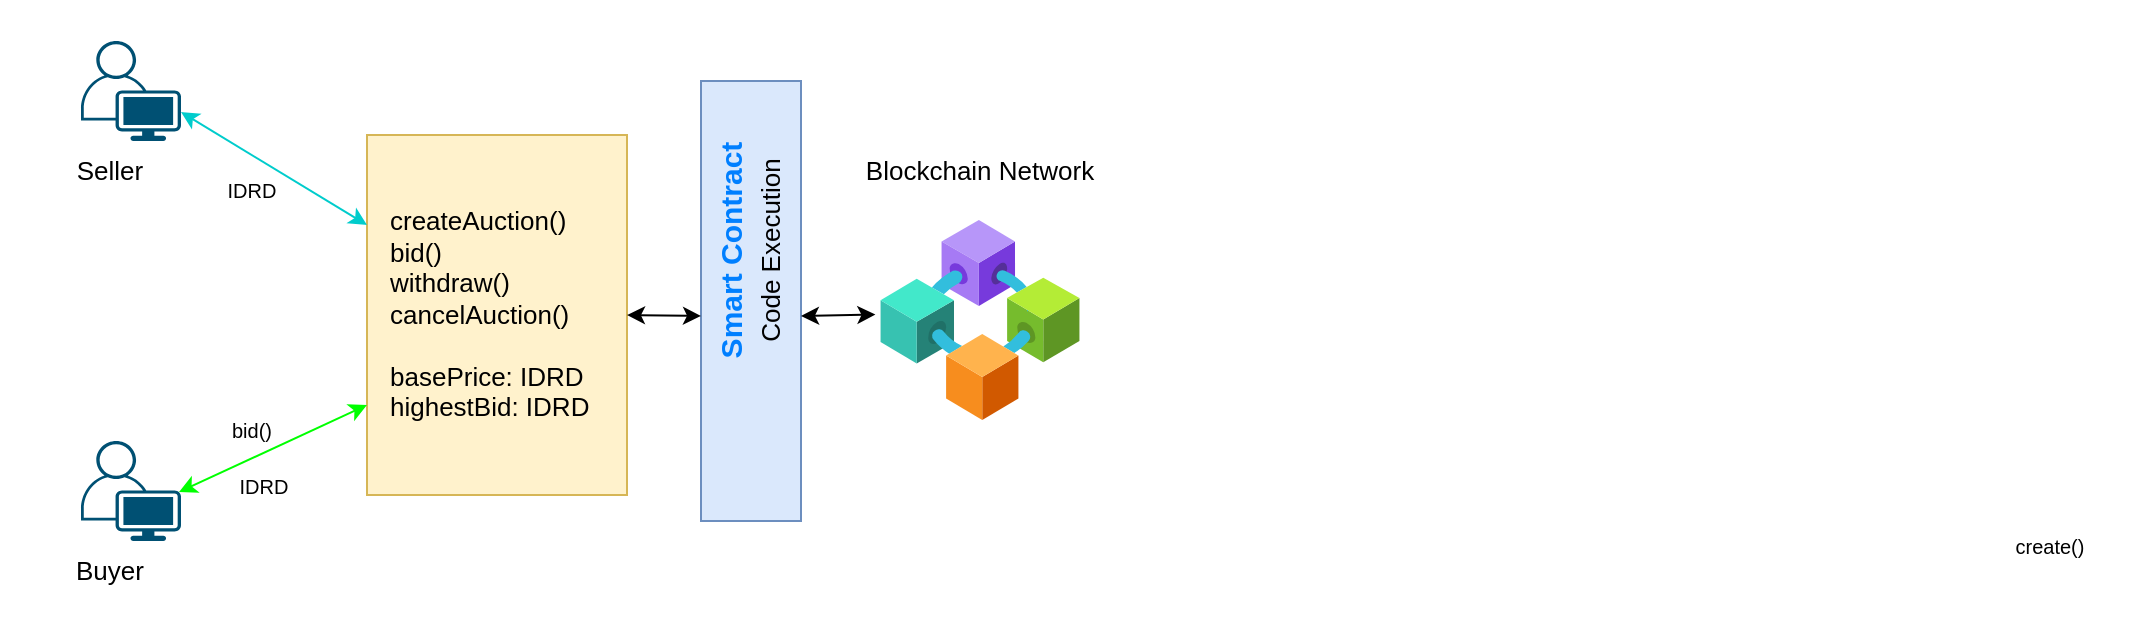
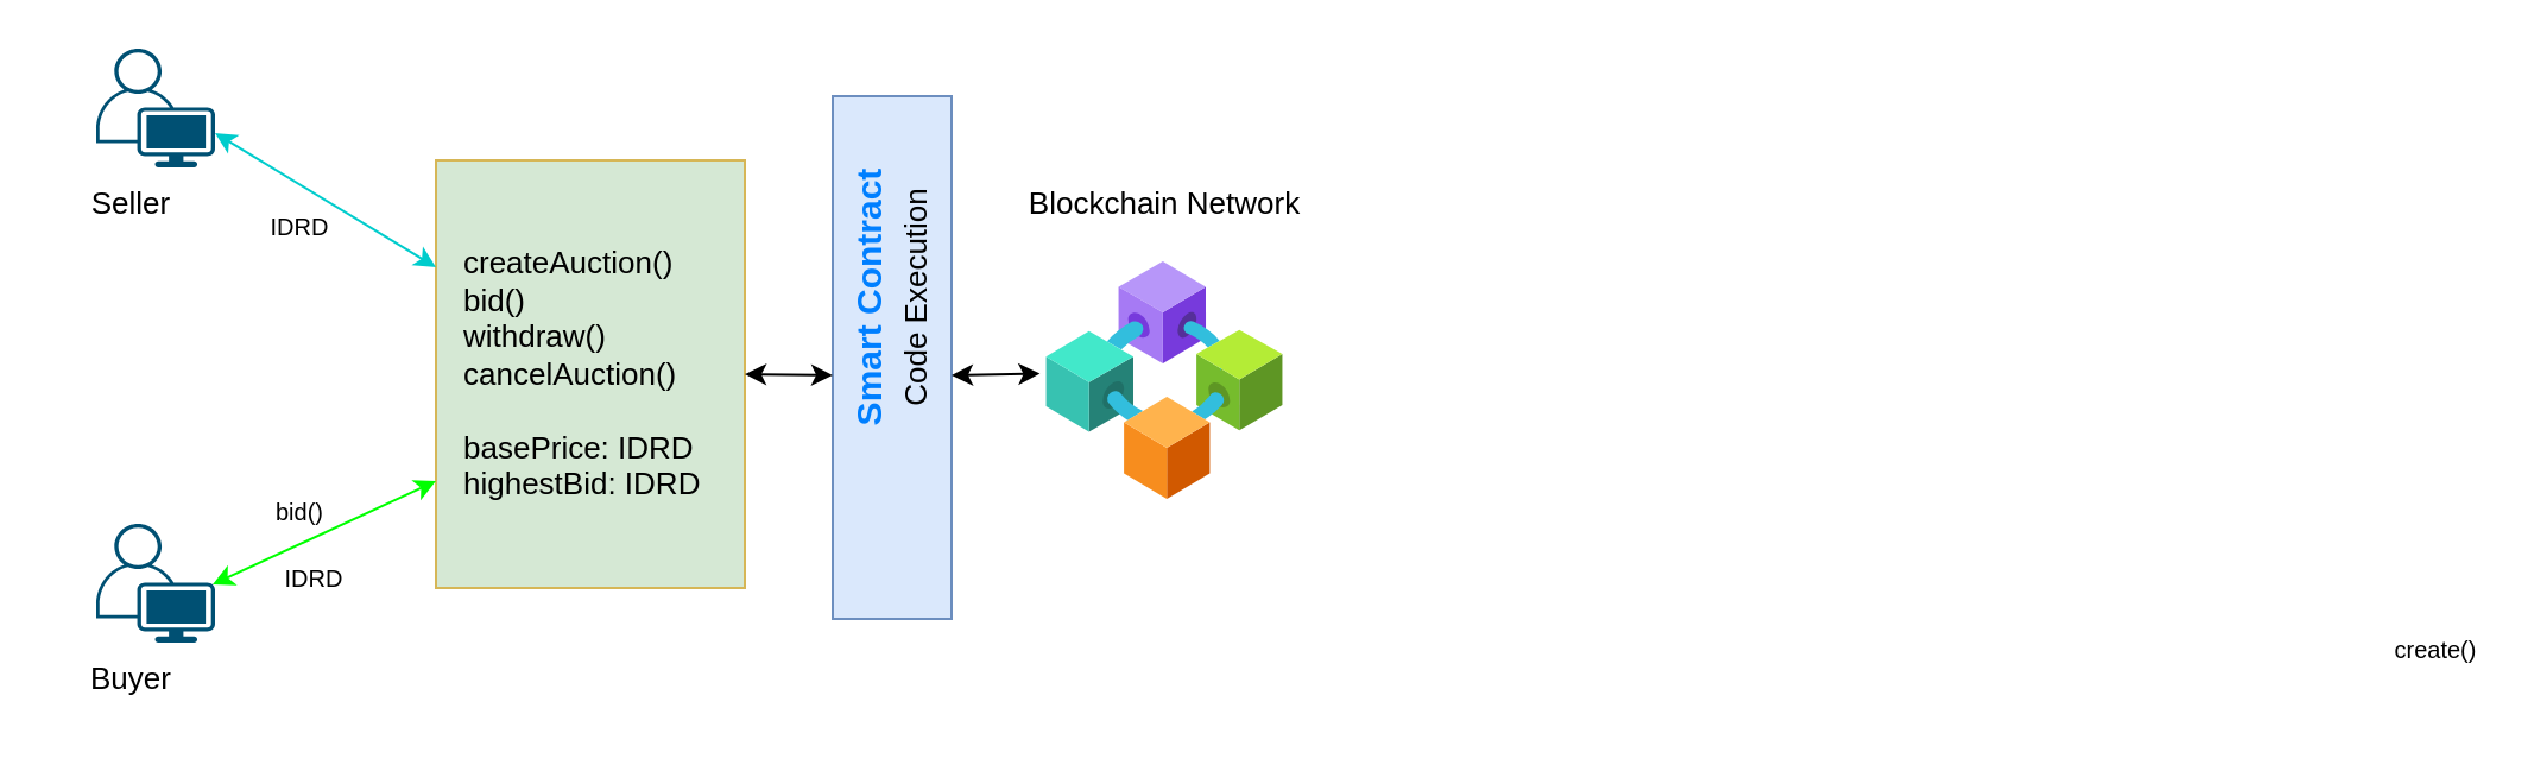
- <mxCell id="13" value="createAuction()&lt;br&gt;bid()&lt;br&gt;withdraw()&lt;br&gt;cancelAuction()&lt;br&gt;&lt;br&gt;basePrice: IDRD&lt;br&gt;highestBid: IDRD" style="rounded=0;whiteSpace=wrap;html=1;fontSize=13;fillColor=#fff2cc;strokeColor=#d6b656;align=left;spacingLeft=8;spacing=4;spacingTop=0;" vertex="1" parent="1"><mxGeometry x="183" y="67" width="130" height="180" as="geometry" /></mxCell>
+ <mxCell id="13" value="createAuction()&lt;br&gt;bid()&lt;br&gt;withdraw()&lt;br&gt;cancelAuction()&lt;br&gt;&lt;br&gt;basePrice: IDRD&lt;br&gt;highestBid: IDRD" style="rounded=0;whiteSpace=wrap;html=1;fontSize=13;fillColor=#d5e8d4;strokeColor=#d6b656;align=left;spacingLeft=8;spacing=4;spacingTop=0;" vertex="1" parent="1"><mxGeometry x="183" y="67" width="130" height="180" as="geometry" /></mxCell>
